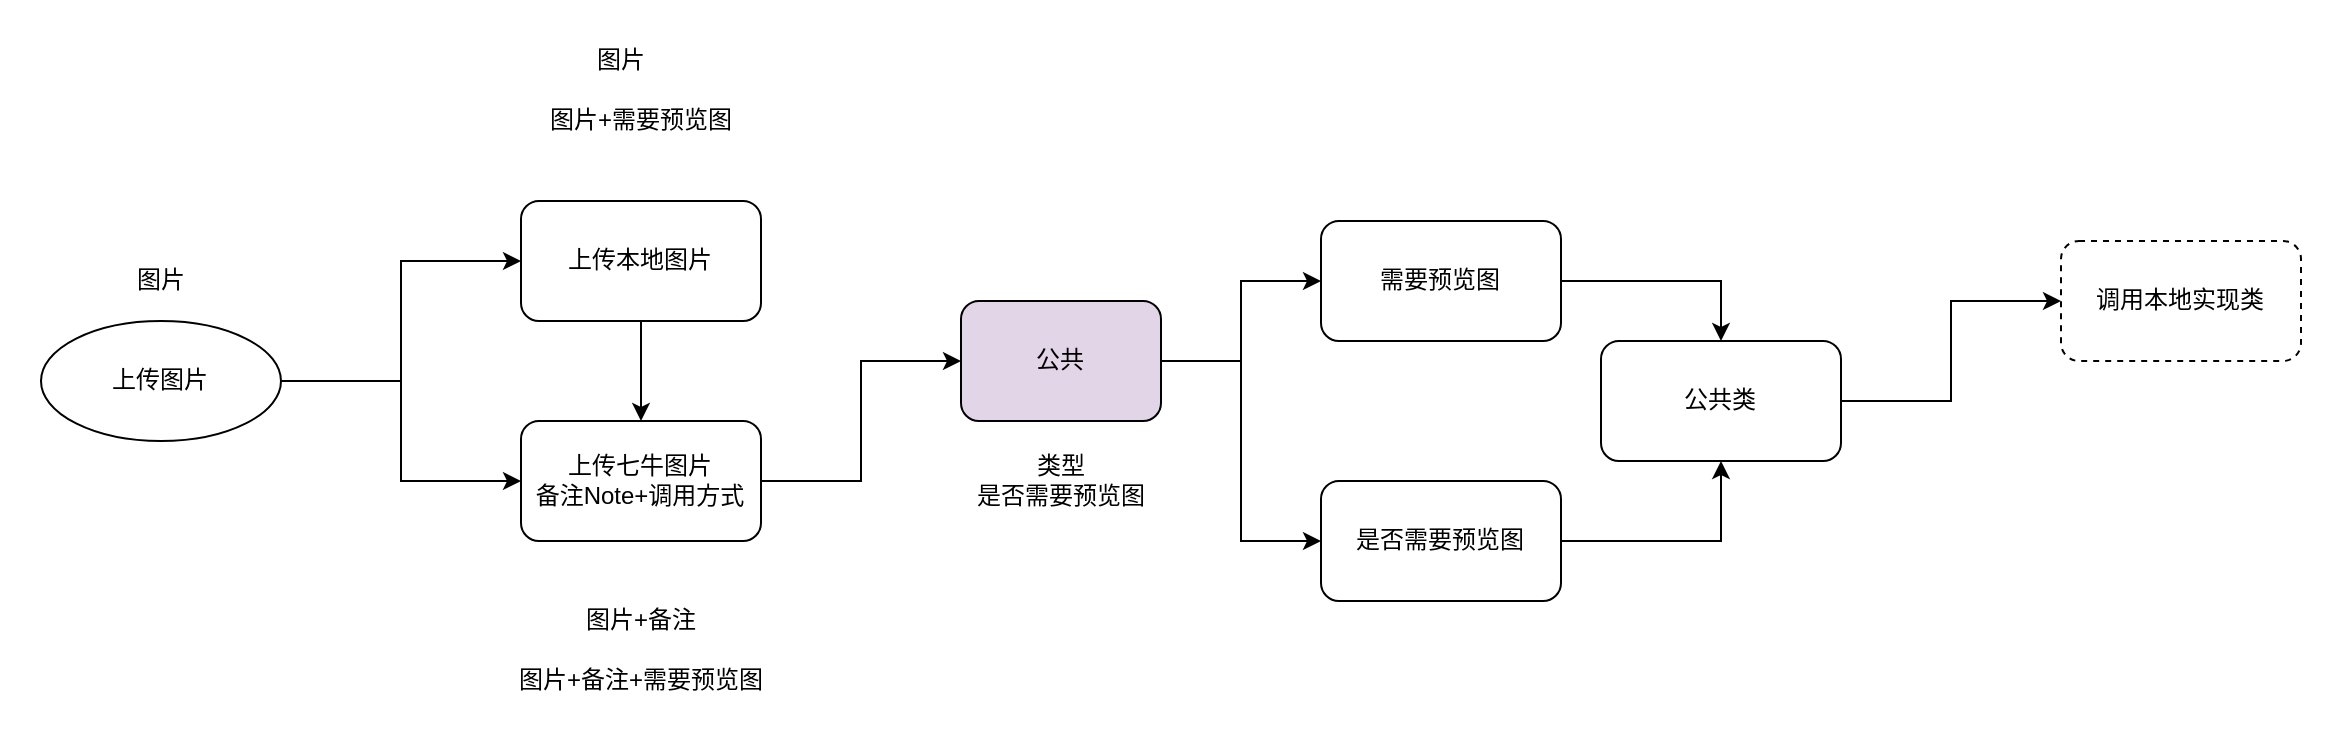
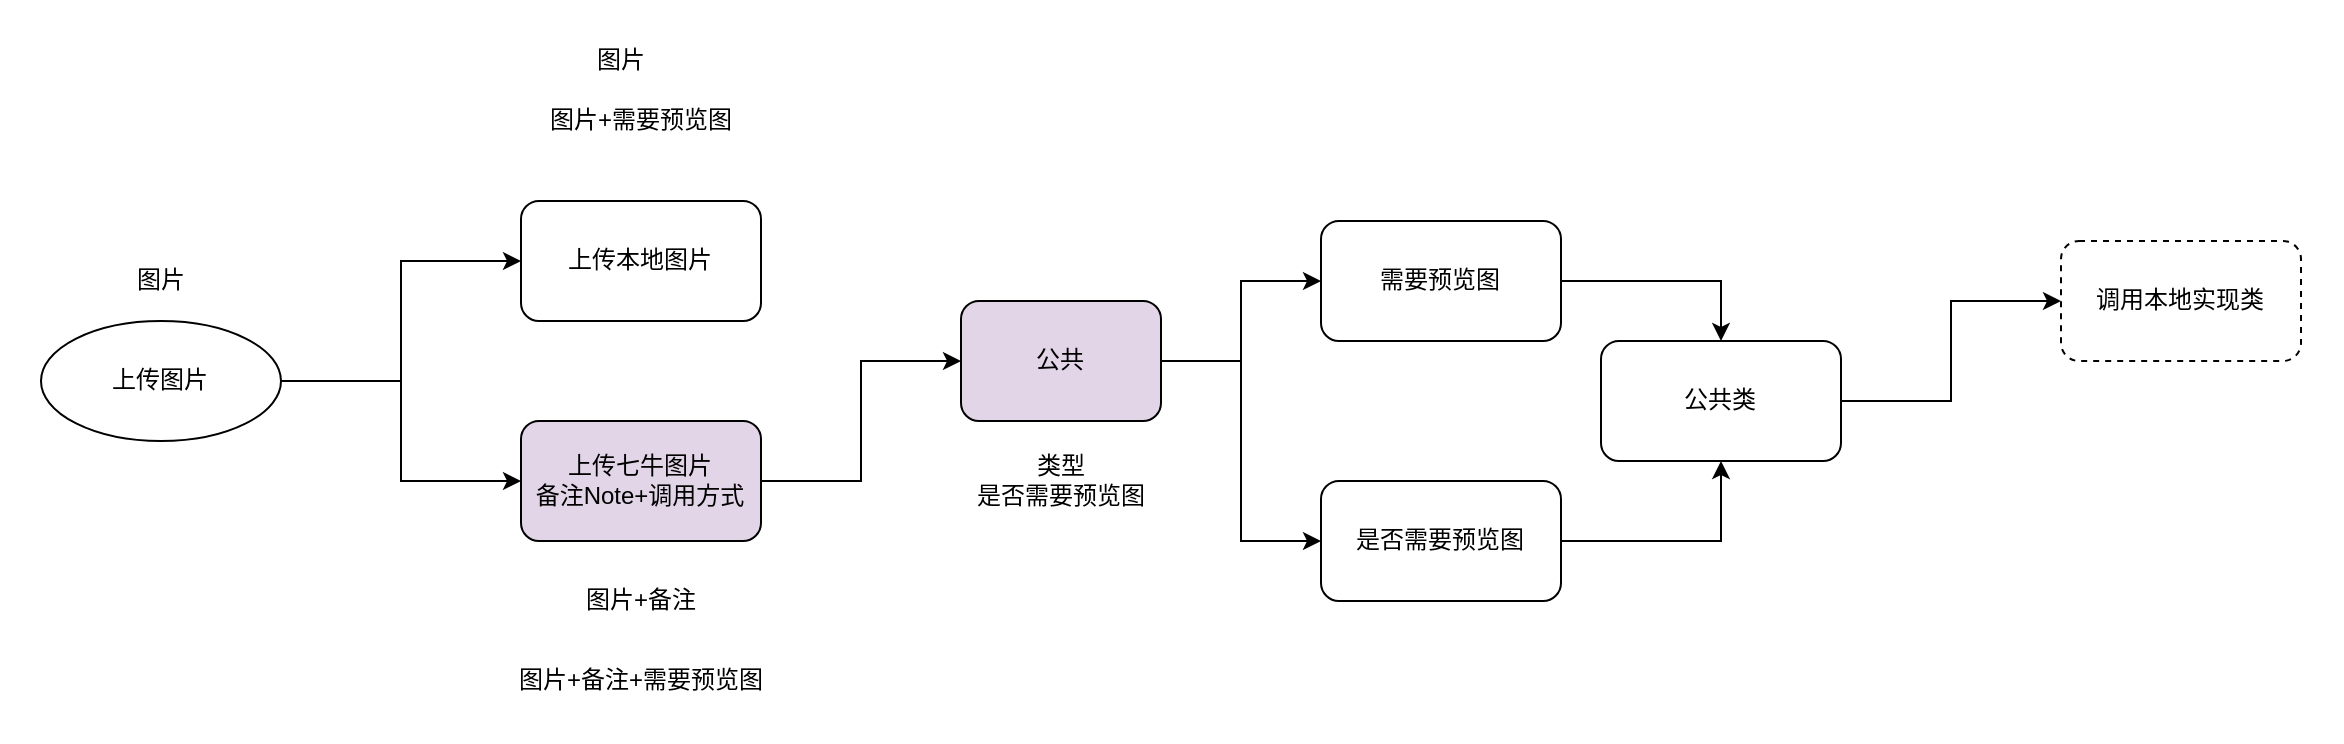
- <mxCell id="5" style="edgeStyle=orthogonalEdgeStyle;rounded=0;orthogonalLoop=1;jettySize=auto;html=1;exitX=0.5;exitY=1;exitDx=0;exitDy=0;entryX=0.5;entryY=0;entryDx=0;entryDy=0;" edge="1" parent="1" source="6" target="8"><mxGeometry relative="1" as="geometry" /></mxCell>
- <mxCell id="8" value="上传七牛图片&lt;br&gt;备注Note+调用方式" style="rounded=1;whiteSpace=wrap;html=1;" vertex="1" parent="1"><mxGeometry x="260" y="210" width="120" height="60" as="geometry" /></mxCell>
+ <mxCell id="8" value="上传七牛图片&lt;br&gt;备注Note+调用方式" style="rounded=1;whiteSpace=wrap;html=1;fillColor=#e1d5e7;" vertex="1" parent="1"><mxGeometry x="260" y="210" width="120" height="60" as="geometry" /></mxCell>
- <mxCell id="20" value="图片+备注" style="text;html=1;align=center;verticalAlign=middle;resizable=0;points=[];autosize=1;" vertex="1" parent="1"><mxGeometry x="285" y="300" width="70" height="20" as="geometry" /></mxCell>
+ <mxCell id="20" value="图片+备注" style="text;html=1;align=center;verticalAlign=middle;resizable=0;points=[];autosize=1;" vertex="1" parent="1"><mxGeometry x="285" y="290" width="70" height="20" as="geometry" /></mxCell>
